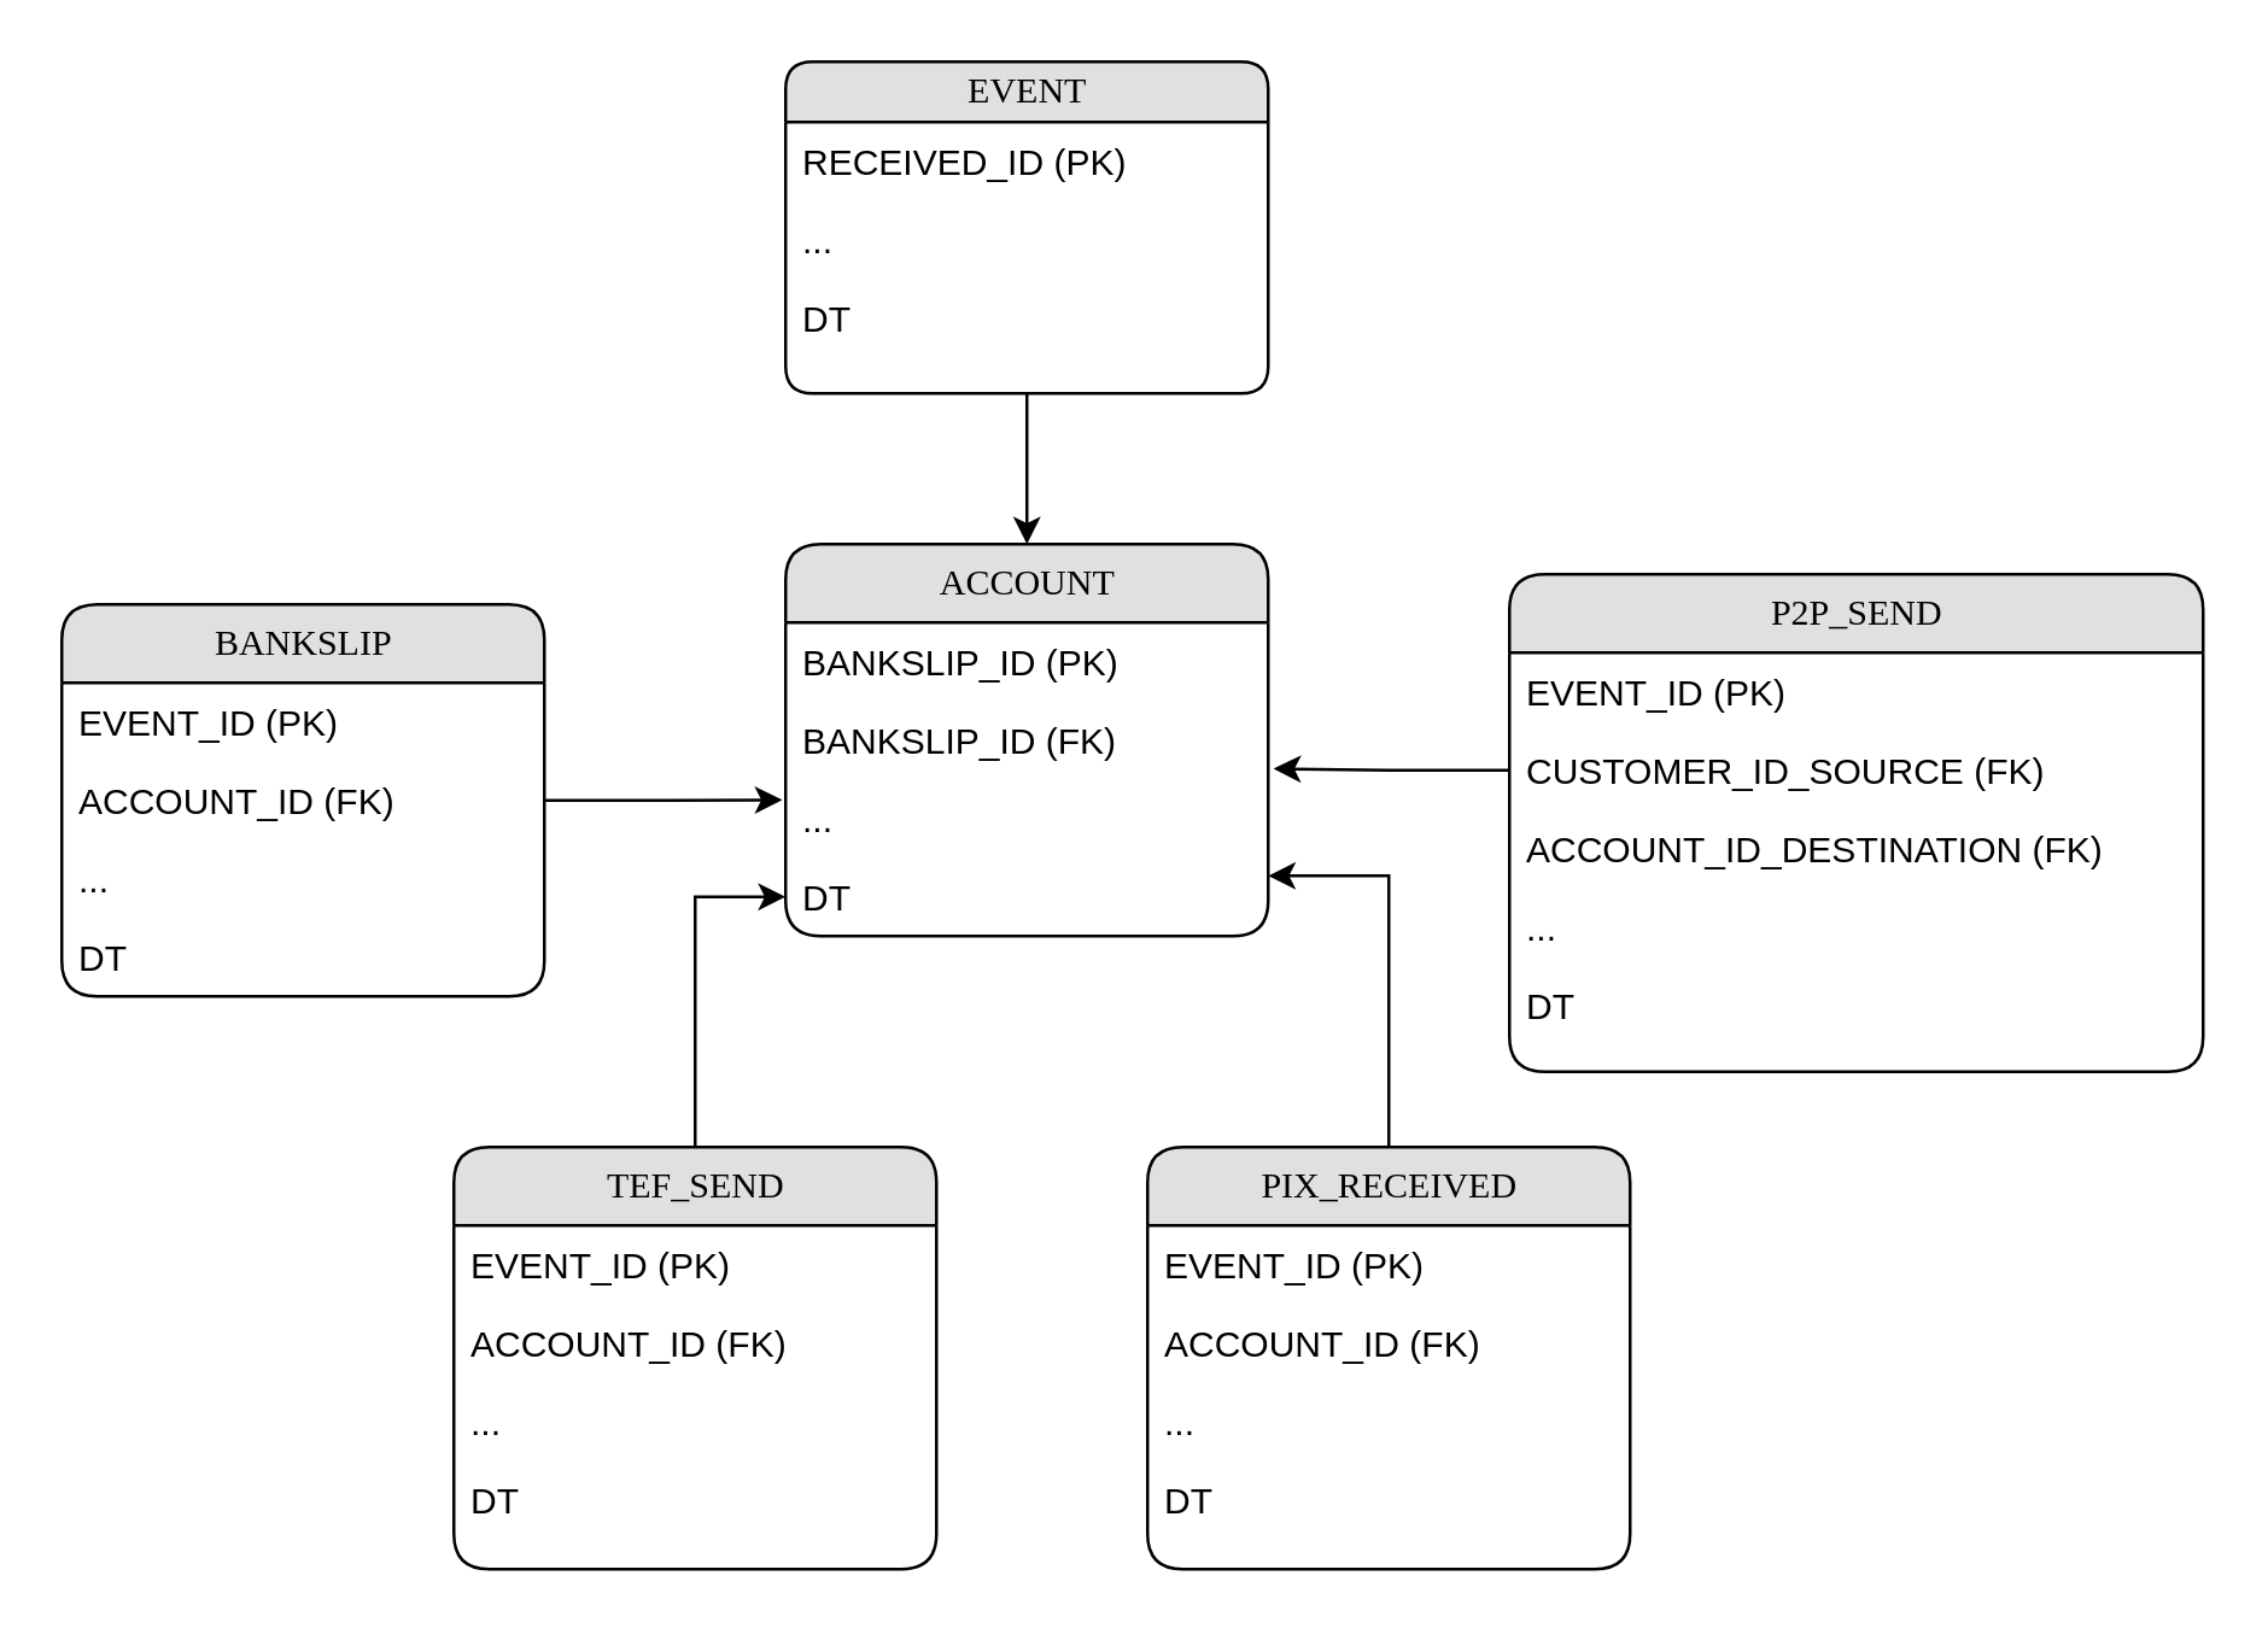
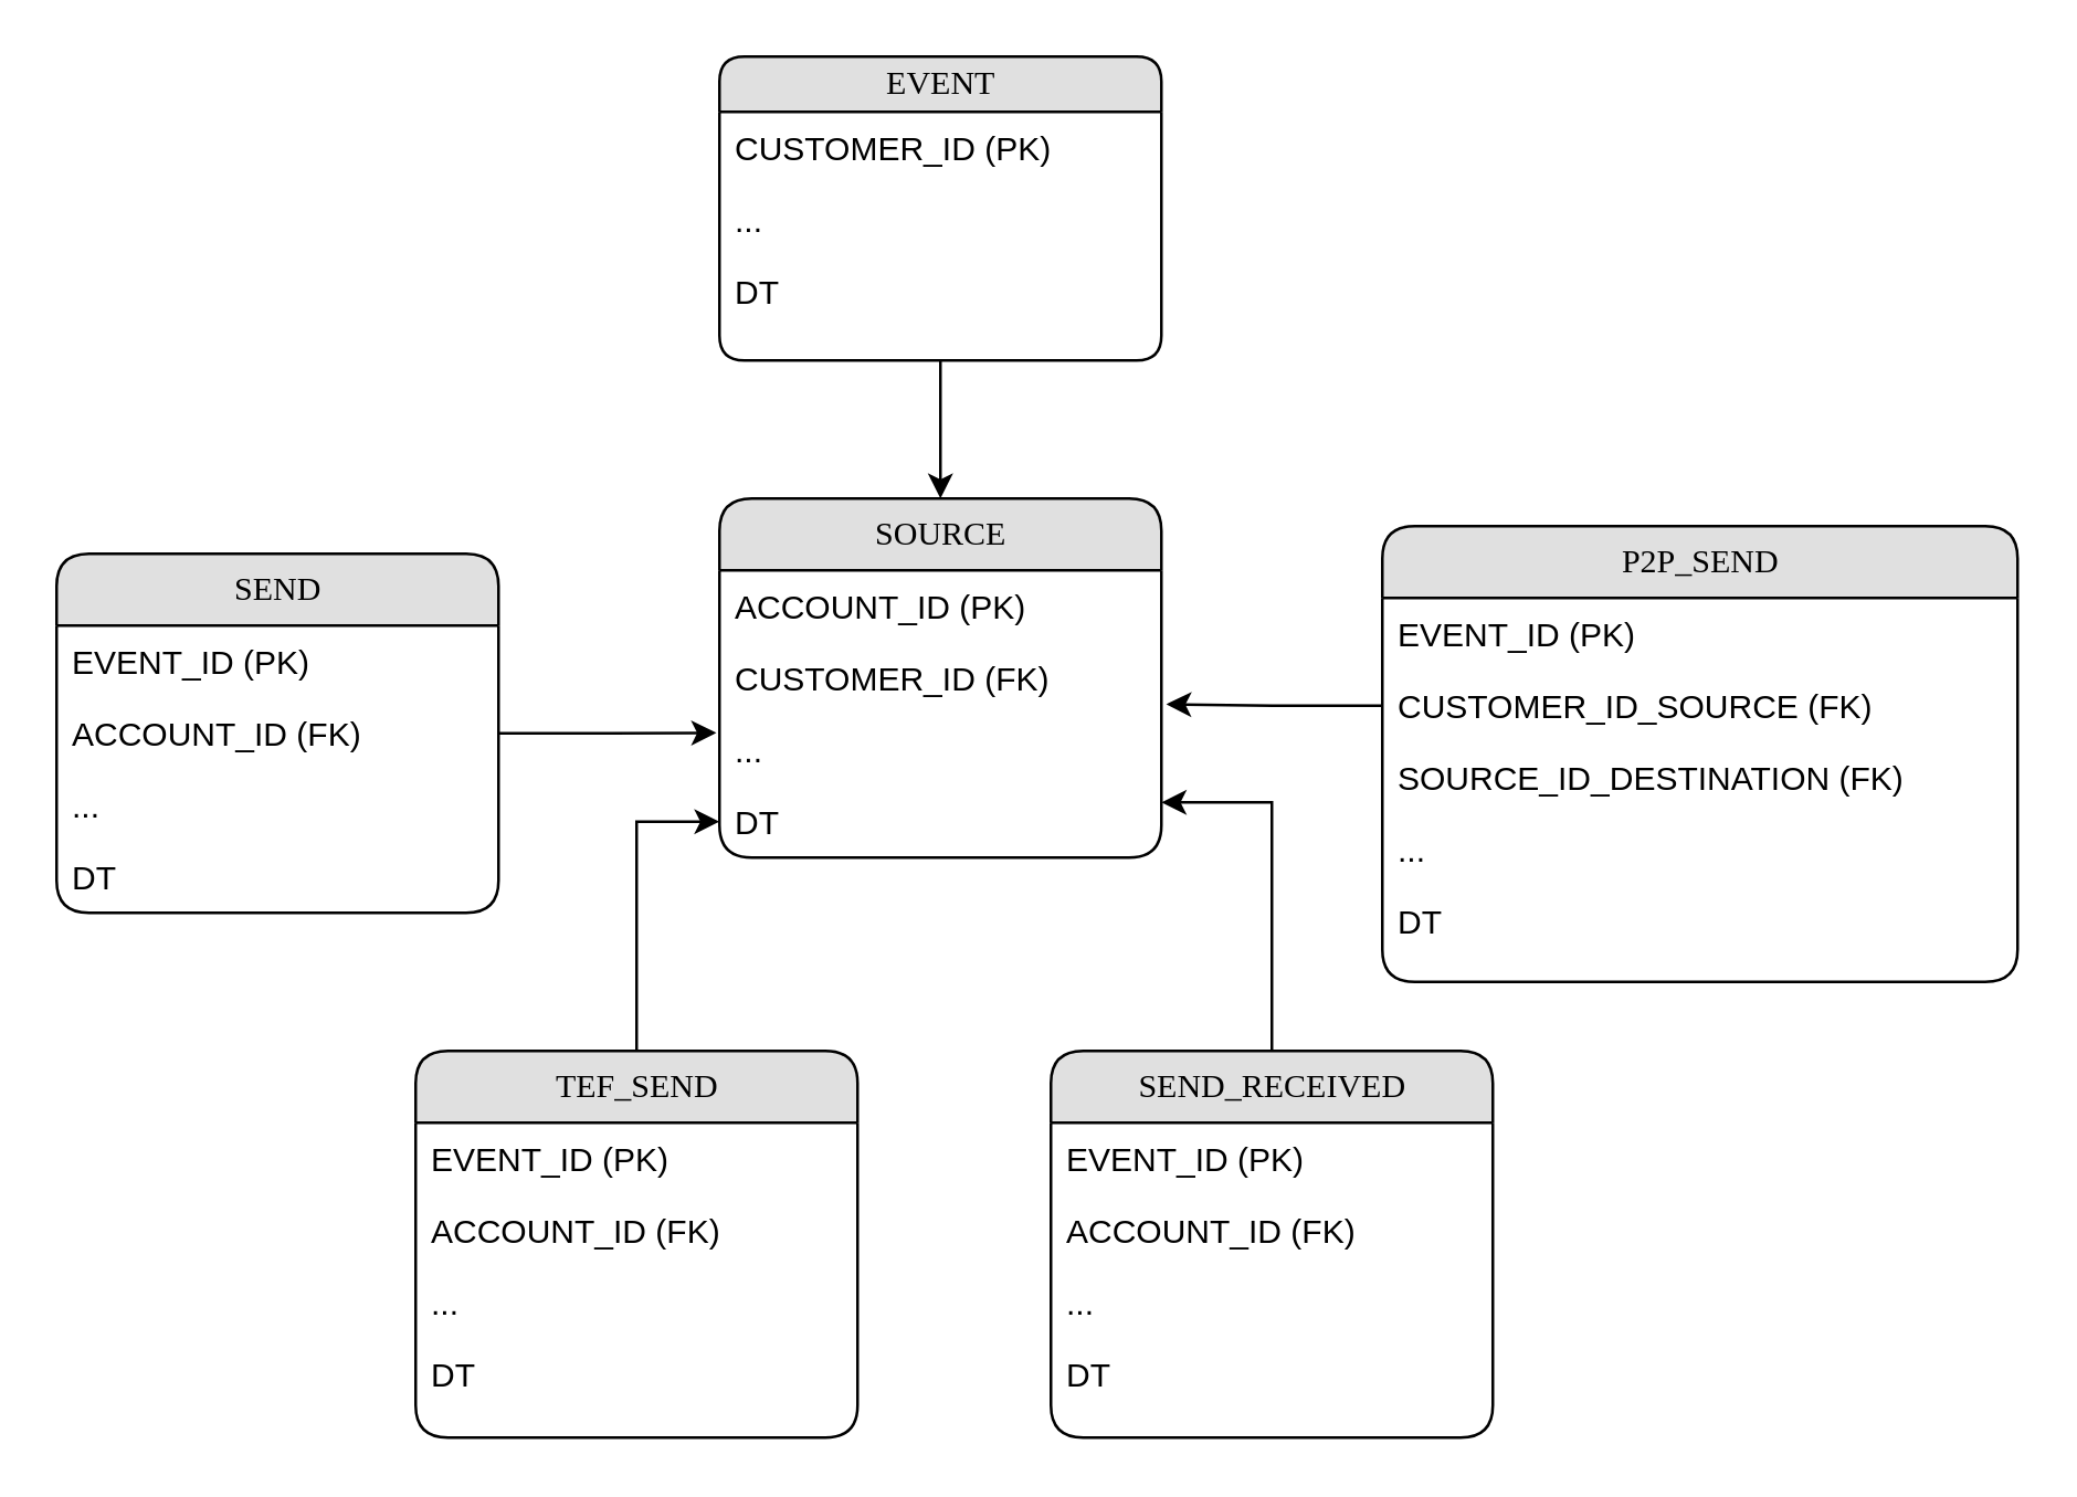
- <mxCell id="4" value="RECEIVED_ID (PK)" style="text;html=1;strokeColor=none;fillColor=none;spacingLeft=4;spacingRight=4;whiteSpace=wrap;overflow=hidden;rotatable=0;points=[[0,0.5],[1,0.5]];portConstraint=eastwest;" parent="3" vertex="1"><mxGeometry y="20" width="160" height="26" as="geometry" /></mxCell>
+ <mxCell id="4" value="CUSTOMER_ID (PK)" style="text;html=1;strokeColor=none;fillColor=none;spacingLeft=4;spacingRight=4;whiteSpace=wrap;overflow=hidden;rotatable=0;points=[[0,0.5],[1,0.5]];portConstraint=eastwest;" parent="3" vertex="1"><mxGeometry y="20" width="160" height="26" as="geometry" /></mxCell>
- <mxCell id="7" value="ACCOUNT" style="swimlane;html=1;fontStyle=0;childLayout=stackLayout;horizontal=1;startSize=26;fillColor=#e0e0e0;horizontalStack=0;resizeParent=1;resizeLast=0;collapsible=1;marginBottom=0;swimlaneFillColor=#ffffff;align=center;rounded=1;shadow=0;comic=0;labelBackgroundColor=none;strokeWidth=1;fontFamily=Verdana;fontSize=12" parent="1" vertex="1"><mxGeometry x="260" y="180" width="160" height="130" as="geometry" /></mxCell>
+ <mxCell id="7" value="SOURCE" style="swimlane;html=1;fontStyle=0;childLayout=stackLayout;horizontal=1;startSize=26;fillColor=#e0e0e0;horizontalStack=0;resizeParent=1;resizeLast=0;collapsible=1;marginBottom=0;swimlaneFillColor=#ffffff;align=center;rounded=1;shadow=0;comic=0;labelBackgroundColor=none;strokeWidth=1;fontFamily=Verdana;fontSize=12" parent="1" vertex="1"><mxGeometry x="260" y="180" width="160" height="130" as="geometry" /></mxCell>
- <mxCell id="12" value="BANKSLIP" style="swimlane;html=1;fontStyle=0;childLayout=stackLayout;horizontal=1;startSize=26;fillColor=#e0e0e0;horizontalStack=0;resizeParent=1;resizeLast=0;collapsible=1;marginBottom=0;swimlaneFillColor=#ffffff;align=center;rounded=1;shadow=0;comic=0;labelBackgroundColor=none;strokeWidth=1;fontFamily=Verdana;fontSize=12" parent="1" vertex="1"><mxGeometry x="20" y="200" width="160" height="130" as="geometry" /></mxCell>
+ <mxCell id="12" value="SEND" style="swimlane;html=1;fontStyle=0;childLayout=stackLayout;horizontal=1;startSize=26;fillColor=#e0e0e0;horizontalStack=0;resizeParent=1;resizeLast=0;collapsible=1;marginBottom=0;swimlaneFillColor=#ffffff;align=center;rounded=1;shadow=0;comic=0;labelBackgroundColor=none;strokeWidth=1;fontFamily=Verdana;fontSize=12" parent="1" vertex="1"><mxGeometry x="20" y="200" width="160" height="130" as="geometry" /></mxCell>
- <mxCell id="8" value="BANKSLIP_ID (PK)" style="text;html=1;strokeColor=none;fillColor=none;spacingLeft=4;spacingRight=4;whiteSpace=wrap;overflow=hidden;rotatable=0;points=[[0,0.5],[1,0.5]];portConstraint=eastwest;" parent="7" vertex="1"><mxGeometry y="26" width="160" height="26" as="geometry" /></mxCell>
+ <mxCell id="8" value="ACCOUNT_ID (PK)" style="text;html=1;strokeColor=none;fillColor=none;spacingLeft=4;spacingRight=4;whiteSpace=wrap;overflow=hidden;rotatable=0;points=[[0,0.5],[1,0.5]];portConstraint=eastwest;" parent="7" vertex="1"><mxGeometry y="26" width="160" height="26" as="geometry" /></mxCell>
- <mxCell id="9" value="BANKSLIP_ID (FK)" style="text;html=1;strokeColor=none;fillColor=none;spacingLeft=4;spacingRight=4;whiteSpace=wrap;overflow=hidden;rotatable=0;points=[[0,0.5],[1,0.5]];portConstraint=eastwest;" parent="7" vertex="1"><mxGeometry y="52" width="160" height="26" as="geometry" /></mxCell>
+ <mxCell id="9" value="CUSTOMER_ID (FK)" style="text;html=1;strokeColor=none;fillColor=none;spacingLeft=4;spacingRight=4;whiteSpace=wrap;overflow=hidden;rotatable=0;points=[[0,0.5],[1,0.5]];portConstraint=eastwest;" parent="7" vertex="1"><mxGeometry y="52" width="160" height="26" as="geometry" /></mxCell>
- <mxCell id="26" value="ACCOUNT_ID_DESTINATION (FK)&lt;br&gt;...." style="text;html=1;strokeColor=none;fillColor=none;spacingLeft=4;spacingRight=4;whiteSpace=wrap;overflow=hidden;rotatable=0;points=[[0,0.5],[1,0.5]];portConstraint=eastwest;" vertex="1" parent="23"><mxGeometry y="78" width="230" height="26" as="geometry" /></mxCell>
+ <mxCell id="26" value="SOURCE_ID_DESTINATION (FK)&lt;br&gt;...." style="text;html=1;strokeColor=none;fillColor=none;spacingLeft=4;spacingRight=4;whiteSpace=wrap;overflow=hidden;rotatable=0;points=[[0,0.5],[1,0.5]];portConstraint=eastwest;" vertex="1" parent="23"><mxGeometry y="78" width="230" height="26" as="geometry" /></mxCell>
- <mxCell id="30" value="PIX_RECEIVED" style="swimlane;html=1;fontStyle=0;childLayout=stackLayout;horizontal=1;startSize=26;fillColor=#e0e0e0;horizontalStack=0;resizeParent=1;resizeLast=0;collapsible=1;marginBottom=0;swimlaneFillColor=#ffffff;align=center;rounded=1;shadow=0;comic=0;labelBackgroundColor=none;strokeWidth=1;fontFamily=Verdana;fontSize=12" vertex="1" parent="1"><mxGeometry x="380" y="380" width="160" height="140" as="geometry" /></mxCell>
+ <mxCell id="30" value="SEND_RECEIVED" style="swimlane;html=1;fontStyle=0;childLayout=stackLayout;horizontal=1;startSize=26;fillColor=#e0e0e0;horizontalStack=0;resizeParent=1;resizeLast=0;collapsible=1;marginBottom=0;swimlaneFillColor=#ffffff;align=center;rounded=1;shadow=0;comic=0;labelBackgroundColor=none;strokeWidth=1;fontFamily=Verdana;fontSize=12" vertex="1" parent="1"><mxGeometry x="380" y="380" width="160" height="140" as="geometry" /></mxCell>
